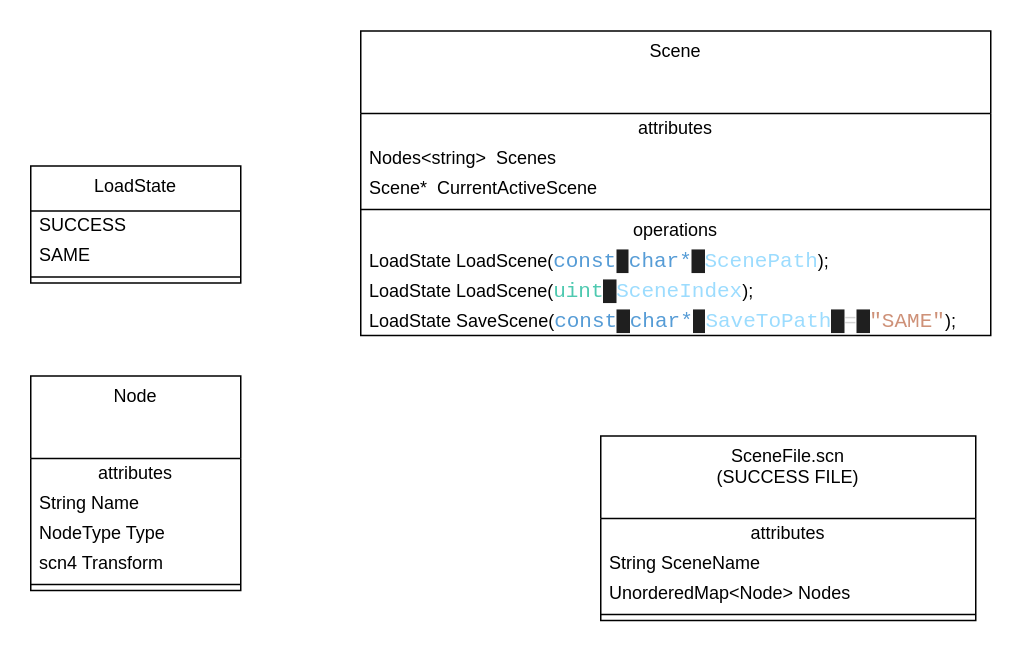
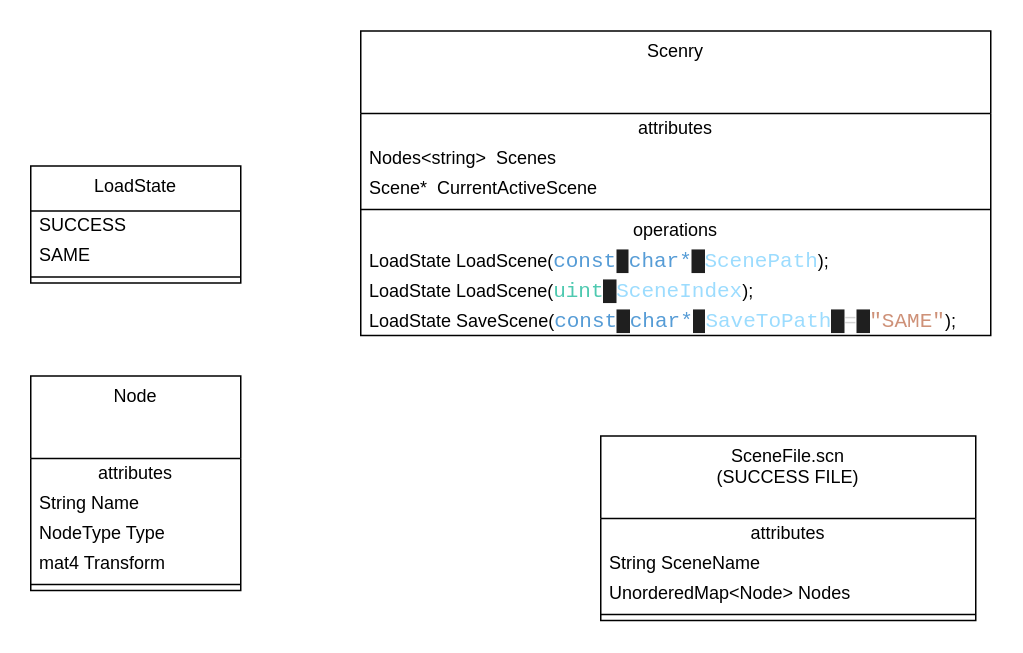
- <mxCell id="13" value="Scene" style="swimlane;fontStyle=0;align=center;verticalAlign=top;childLayout=stackLayout;horizontal=1;startSize=55;horizontalStack=0;resizeParent=1;resizeParentMax=0;resizeLast=0;collapsible=0;marginBottom=0;html=1;whiteSpace=wrap;" parent="1" vertex="1"><mxGeometry x="240" y="20" width="420" height="203" as="geometry" /></mxCell>
+ <mxCell id="13" value="Scenry" style="swimlane;fontStyle=0;align=center;verticalAlign=top;childLayout=stackLayout;horizontal=1;startSize=55;horizontalStack=0;resizeParent=1;resizeParentMax=0;resizeLast=0;collapsible=0;marginBottom=0;html=1;whiteSpace=wrap;" parent="1" vertex="1"><mxGeometry x="240" y="20" width="420" height="203" as="geometry" /></mxCell>
- <mxCell id="11" value="scn4 Transform" style="text;html=1;strokeColor=none;fillColor=none;align=left;verticalAlign=middle;spacingLeft=4;spacingRight=4;overflow=hidden;rotatable=0;points=[[0,0.5],[1,0.5]];portConstraint=eastwest;whiteSpace=wrap;" parent="7" vertex="1"><mxGeometry y="115" width="140" height="20" as="geometry" /></mxCell>
+ <mxCell id="11" value="mat4 Transform" style="text;html=1;strokeColor=none;fillColor=none;align=left;verticalAlign=middle;spacingLeft=4;spacingRight=4;overflow=hidden;rotatable=0;points=[[0,0.5],[1,0.5]];portConstraint=eastwest;whiteSpace=wrap;" parent="7" vertex="1"><mxGeometry y="115" width="140" height="20" as="geometry" /></mxCell>
